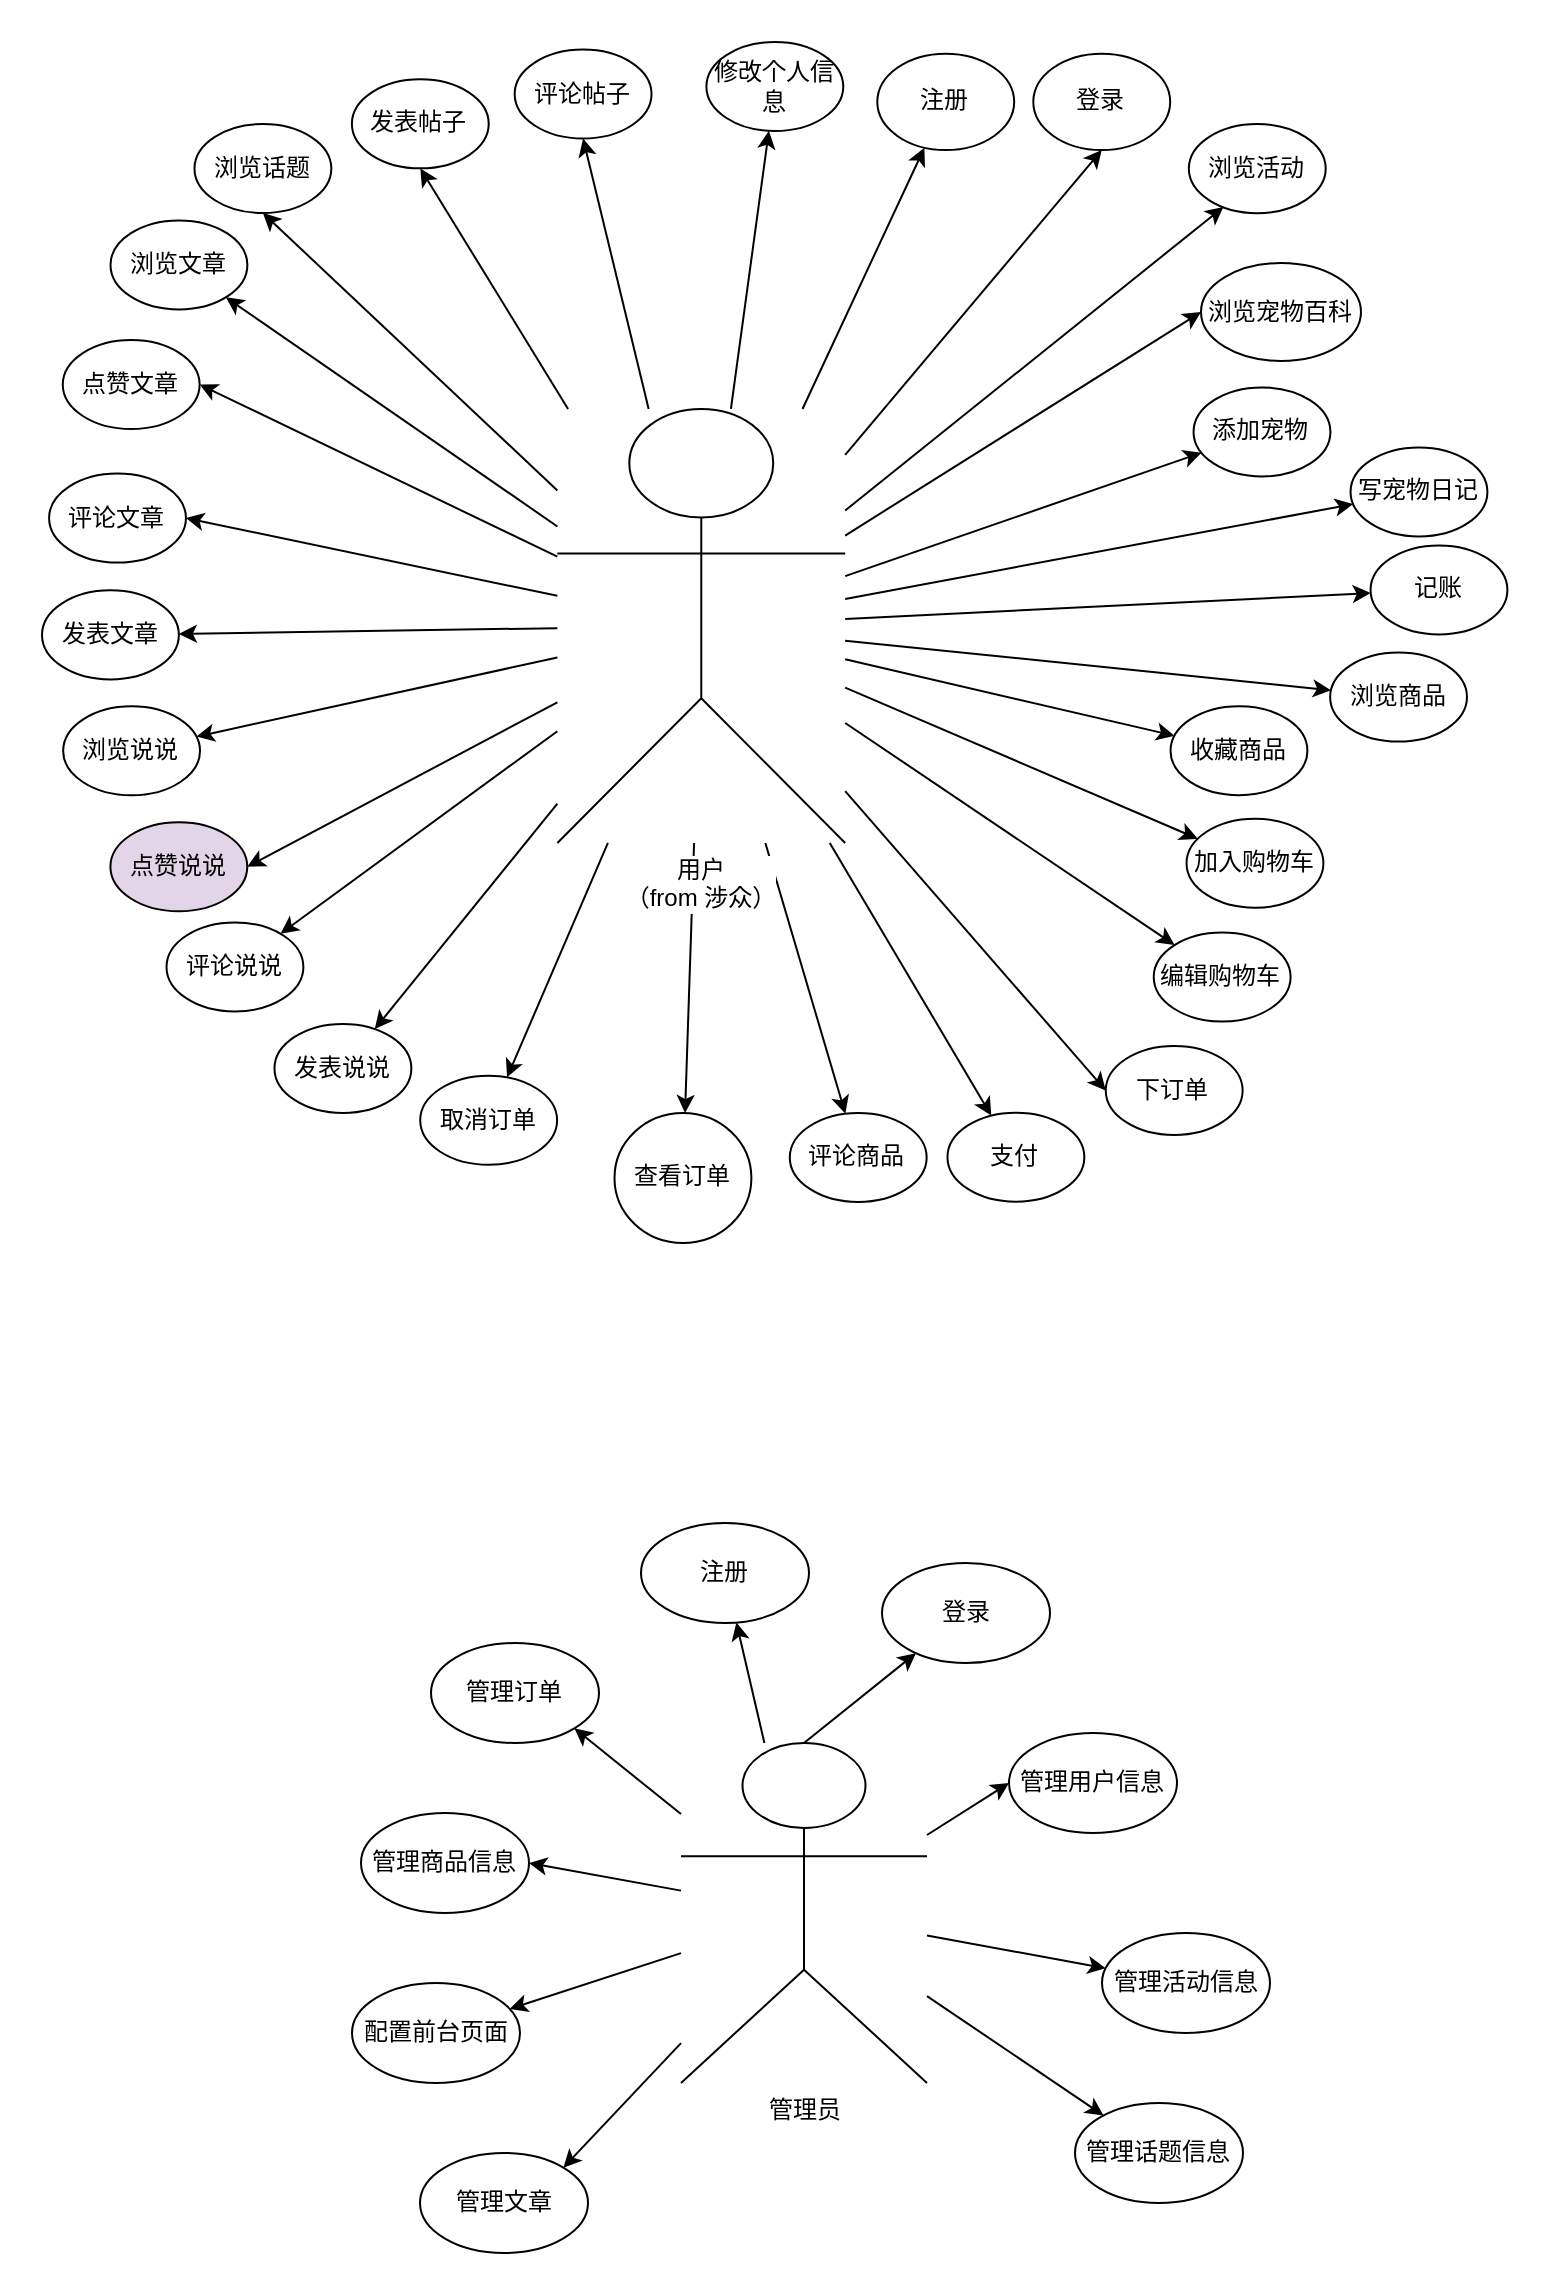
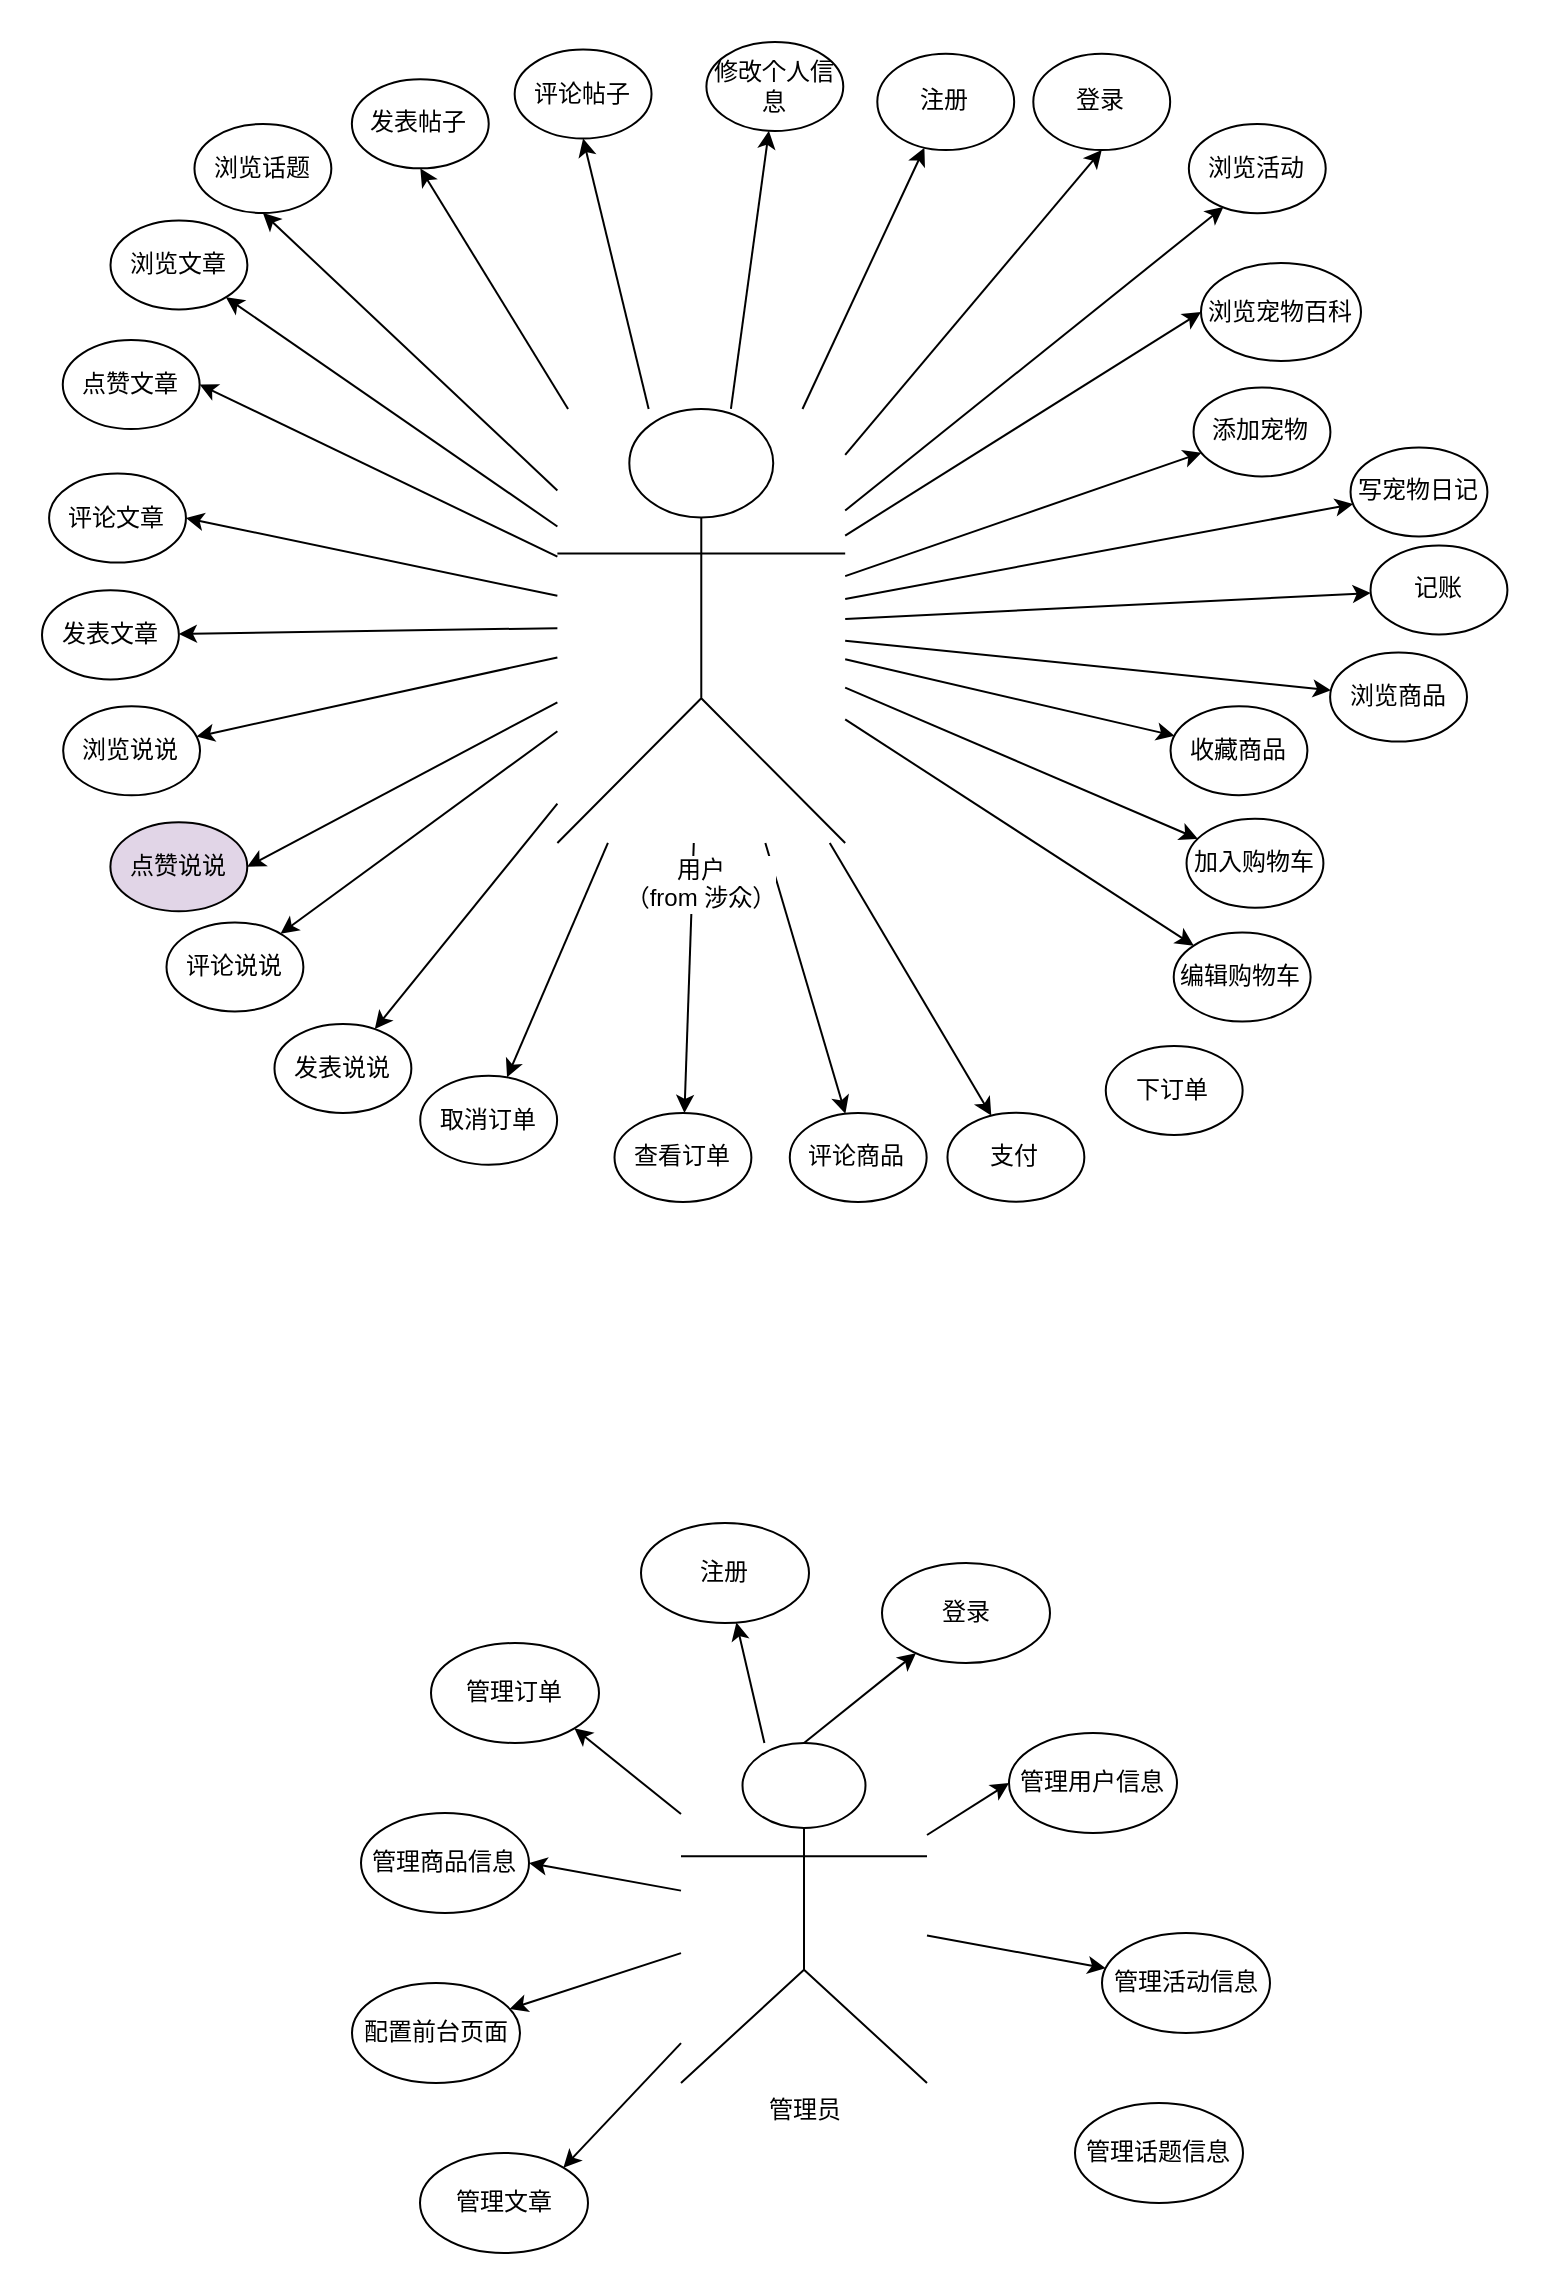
- <mxCell id="62" style="edgeStyle=none;rounded=0;orthogonalLoop=1;jettySize=auto;html=1;entryX=0;entryY=0.5;entryDx=0;entryDy=0;" edge="1" parent="1" source="74" target="61"><mxGeometry relative="1" as="geometry" /></mxCell>
- <mxCell id="59" value="编辑购物车" style="ellipse;whiteSpace=wrap;html=1;" vertex="1" parent="1"><mxGeometry x="576.367" y="465.76" width="68.435" height="44.517" as="geometry" /></mxCell>
+ <mxCell id="59" value="编辑购物车" style="ellipse;whiteSpace=wrap;html=1;" vertex="1" parent="1"><mxGeometry x="586.367" y="465.76" width="68.435" height="44.517" as="geometry" /></mxCell>
- <mxCell id="67" value="查看订单" style="ellipse;whiteSpace=wrap;html=1;" vertex="1" parent="1"><mxGeometry x="306.752" y="555.983" width="68.435" height="65" as="geometry" /></mxCell>
+ <mxCell id="67" value="查看订单" style="ellipse;whiteSpace=wrap;html=1;" vertex="1" parent="1"><mxGeometry x="306.752" y="555.983" width="68.435" height="44.517" as="geometry" /></mxCell>
- <mxCell id="6" style="edgeStyle=none;rounded=0;orthogonalLoop=1;jettySize=auto;html=1;" edge="1" parent="1" source="11" target="16"><mxGeometry relative="1" as="geometry" /></mxCell>
